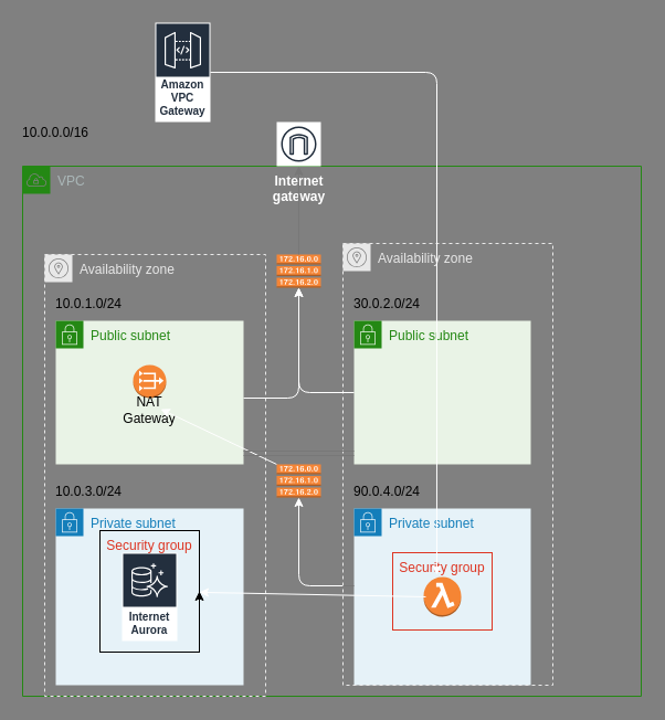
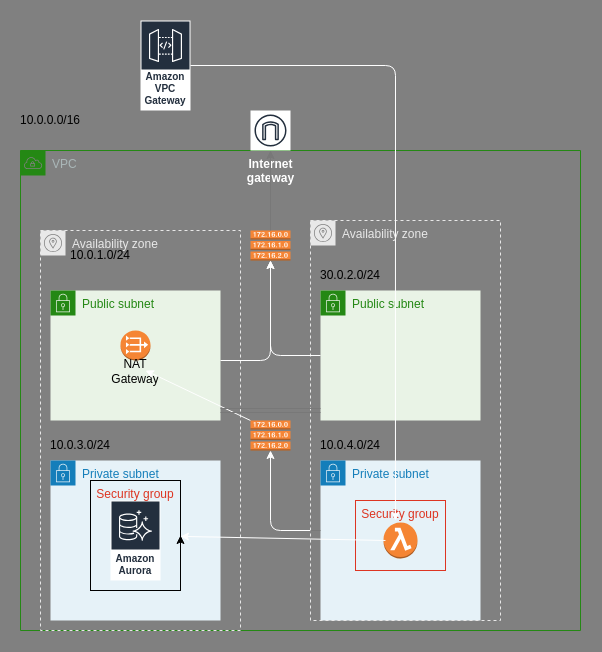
- <mxCell id="9" value="10.0.1.0/24" style="text;html=1;strokeColor=none;fillColor=none;align=center;verticalAlign=middle;whiteSpace=wrap;rounded=0;" parent="2" vertex="1"><mxGeometry x="30" y="110" width="60" height="30" as="geometry" /></mxCell>
+ <mxCell id="9" value="10.0.1.0/24" style="text;html=1;strokeColor=none;fillColor=none;align=center;verticalAlign=middle;whiteSpace=wrap;rounded=0;" parent="2" vertex="1"><mxGeometry x="50" y="90" width="60" height="30" as="geometry" /></mxCell>
- <mxCell id="8" value="90.0.4.0/24" style="text;html=1;strokeColor=none;fillColor=none;align=center;verticalAlign=middle;whiteSpace=wrap;rounded=0;" parent="2" vertex="1"><mxGeometry x="300" y="280" width="60" height="30" as="geometry" /></mxCell>
+ <mxCell id="8" value="10.0.4.0/24" style="text;html=1;strokeColor=none;fillColor=none;align=center;verticalAlign=middle;whiteSpace=wrap;rounded=0;" parent="2" vertex="1"><mxGeometry x="300" y="280" width="60" height="30" as="geometry" /></mxCell>
- <mxCell id="18" value="Internet&#10;Aurora" style="sketch=0;outlineConnect=0;fontColor=#232F3E;gradientColor=none;strokeColor=#ffffff;fillColor=#232F3E;dashed=0;verticalLabelPosition=middle;verticalAlign=bottom;align=center;html=1;whiteSpace=wrap;fontSize=10;fontStyle=1;spacing=3;shape=mxgraph.aws4.productIcon;prIcon=mxgraph.aws4.aurora;" parent="2" vertex="1"><mxGeometry x="90" y="350" width="50" height="80" as="geometry" /></mxCell>
+ <mxCell id="18" value="Amazon&#10;Aurora" style="sketch=0;outlineConnect=0;fontColor=#232F3E;gradientColor=none;strokeColor=#ffffff;fillColor=#232F3E;dashed=0;verticalLabelPosition=middle;verticalAlign=bottom;align=center;html=1;whiteSpace=wrap;fontSize=10;fontStyle=1;spacing=3;shape=mxgraph.aws4.productIcon;prIcon=mxgraph.aws4.aurora;" parent="2" vertex="1"><mxGeometry x="90" y="350" width="50" height="80" as="geometry" /></mxCell>
